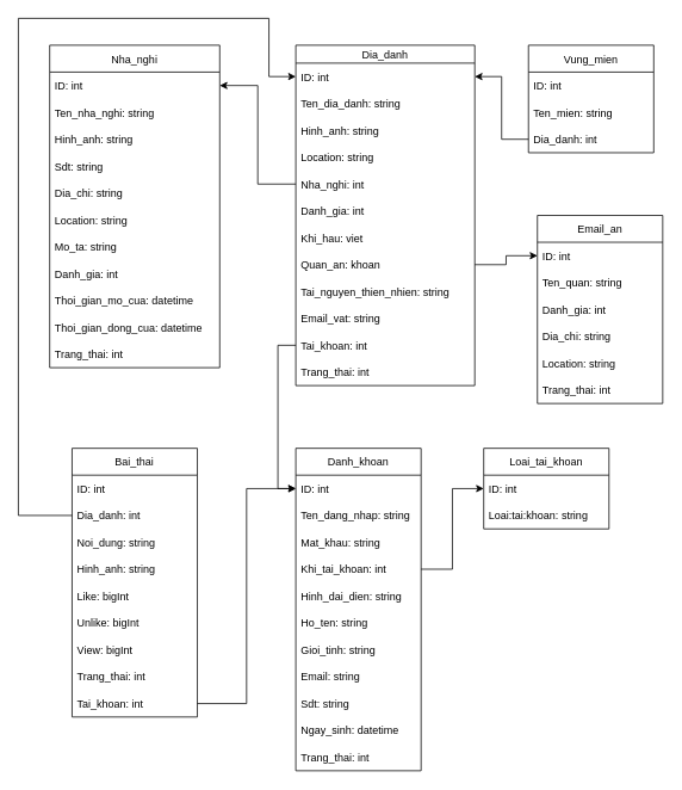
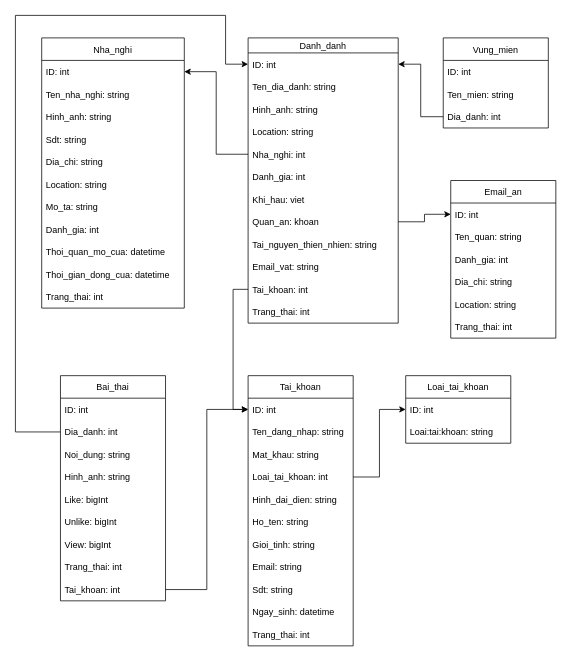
- <mxCell id="2" value="Dia_danh" style="swimlane;fontStyle=0;childLayout=stackLayout;horizontal=1;startSize=20;horizontalStack=0;resizeParent=1;resizeParentMax=0;resizeLast=0;collapsible=1;marginBottom=0;" parent="1" vertex="1"><mxGeometry x="330" y="50" width="200" height="380" as="geometry" /></mxCell>
+ <mxCell id="2" value="Danh_danh" style="swimlane;fontStyle=0;childLayout=stackLayout;horizontal=1;startSize=20;horizontalStack=0;resizeParent=1;resizeParentMax=0;resizeLast=0;collapsible=1;marginBottom=0;" parent="1" vertex="1"><mxGeometry x="330" y="50" width="200" height="380" as="geometry" /></mxCell>
- <mxCell id="36" value="Thoi_gian_mo_cua: datetime" style="text;strokeColor=none;fillColor=none;align=left;verticalAlign=middle;spacingLeft=4;spacingRight=4;overflow=hidden;points=[[0,0.5],[1,0.5]];portConstraint=eastwest;rotatable=0;" parent="27" vertex="1"><mxGeometry y="270" width="190" height="30" as="geometry" /></mxCell>
+ <mxCell id="36" value="Thoi_quan_mo_cua: datetime" style="text;strokeColor=none;fillColor=none;align=left;verticalAlign=middle;spacingLeft=4;spacingRight=4;overflow=hidden;points=[[0,0.5],[1,0.5]];portConstraint=eastwest;rotatable=0;" parent="27" vertex="1"><mxGeometry y="270" width="190" height="30" as="geometry" /></mxCell>
- <mxCell id="40" value="Danh_khoan" style="swimlane;fontStyle=0;childLayout=stackLayout;horizontal=1;startSize=30;horizontalStack=0;resizeParent=1;resizeParentMax=0;resizeLast=0;collapsible=1;marginBottom=0;" parent="1" vertex="1"><mxGeometry x="330" y="500" width="140" height="360" as="geometry" /></mxCell>
+ <mxCell id="40" value="Tai_khoan" style="swimlane;fontStyle=0;childLayout=stackLayout;horizontal=1;startSize=30;horizontalStack=0;resizeParent=1;resizeParentMax=0;resizeLast=0;collapsible=1;marginBottom=0;" parent="1" vertex="1"><mxGeometry x="330" y="500" width="140" height="360" as="geometry" /></mxCell>
- <mxCell id="44" value="Khi_tai_khoan: int" style="text;strokeColor=none;fillColor=none;align=left;verticalAlign=middle;spacingLeft=4;spacingRight=4;overflow=hidden;points=[[0,0.5],[1,0.5]];portConstraint=eastwest;rotatable=0;" parent="40" vertex="1"><mxGeometry y="120" width="140" height="30" as="geometry" /></mxCell>
+ <mxCell id="44" value="Loai_tai_khoan: int" style="text;strokeColor=none;fillColor=none;align=left;verticalAlign=middle;spacingLeft=4;spacingRight=4;overflow=hidden;points=[[0,0.5],[1,0.5]];portConstraint=eastwest;rotatable=0;" parent="40" vertex="1"><mxGeometry y="120" width="140" height="30" as="geometry" /></mxCell>
